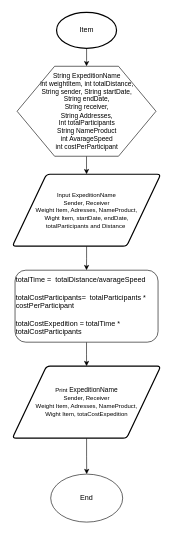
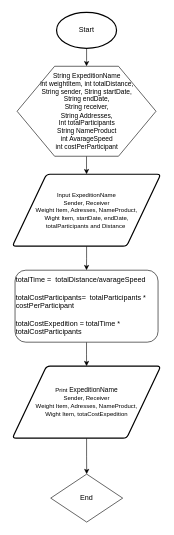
- <mxCell id="3" value="Item" style="strokeWidth=2;html=1;shape=mxgraph.flowchart.start_1;whiteSpace=wrap;" parent="1" vertex="1"><mxGeometry x="93.75" y="20" width="100" height="60" as="geometry" /></mxCell>
+ <mxCell id="3" value="Start" style="strokeWidth=2;html=1;shape=mxgraph.flowchart.start_1;whiteSpace=wrap;" parent="1" vertex="1"><mxGeometry x="93.75" y="20" width="100" height="60" as="geometry" /></mxCell>
- <mxCell id="12" value="End" style="ellipse;whiteSpace=wrap;html=1;" vertex="1" parent="1"><mxGeometry x="84" y="790" width="120" height="80" as="geometry" /></mxCell>
+ <mxCell id="12" value="End" style="rhombus;whiteSpace=wrap;html=1;" vertex="1" parent="1"><mxGeometry x="84" y="790" width="120" height="80" as="geometry" /></mxCell>
